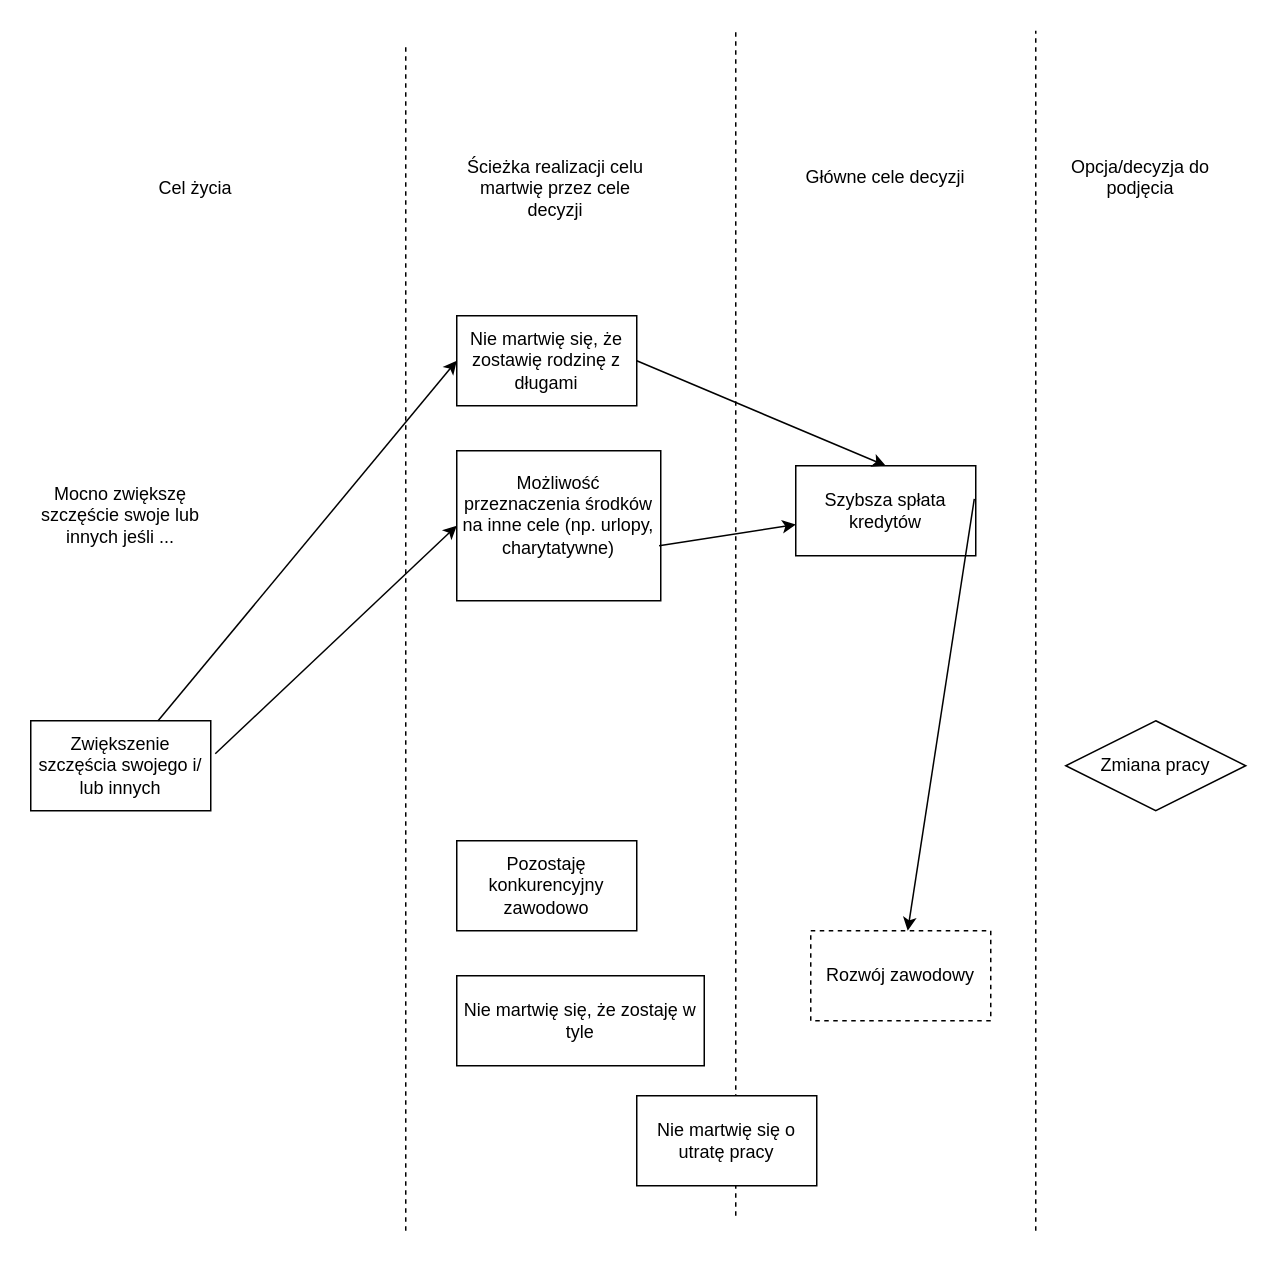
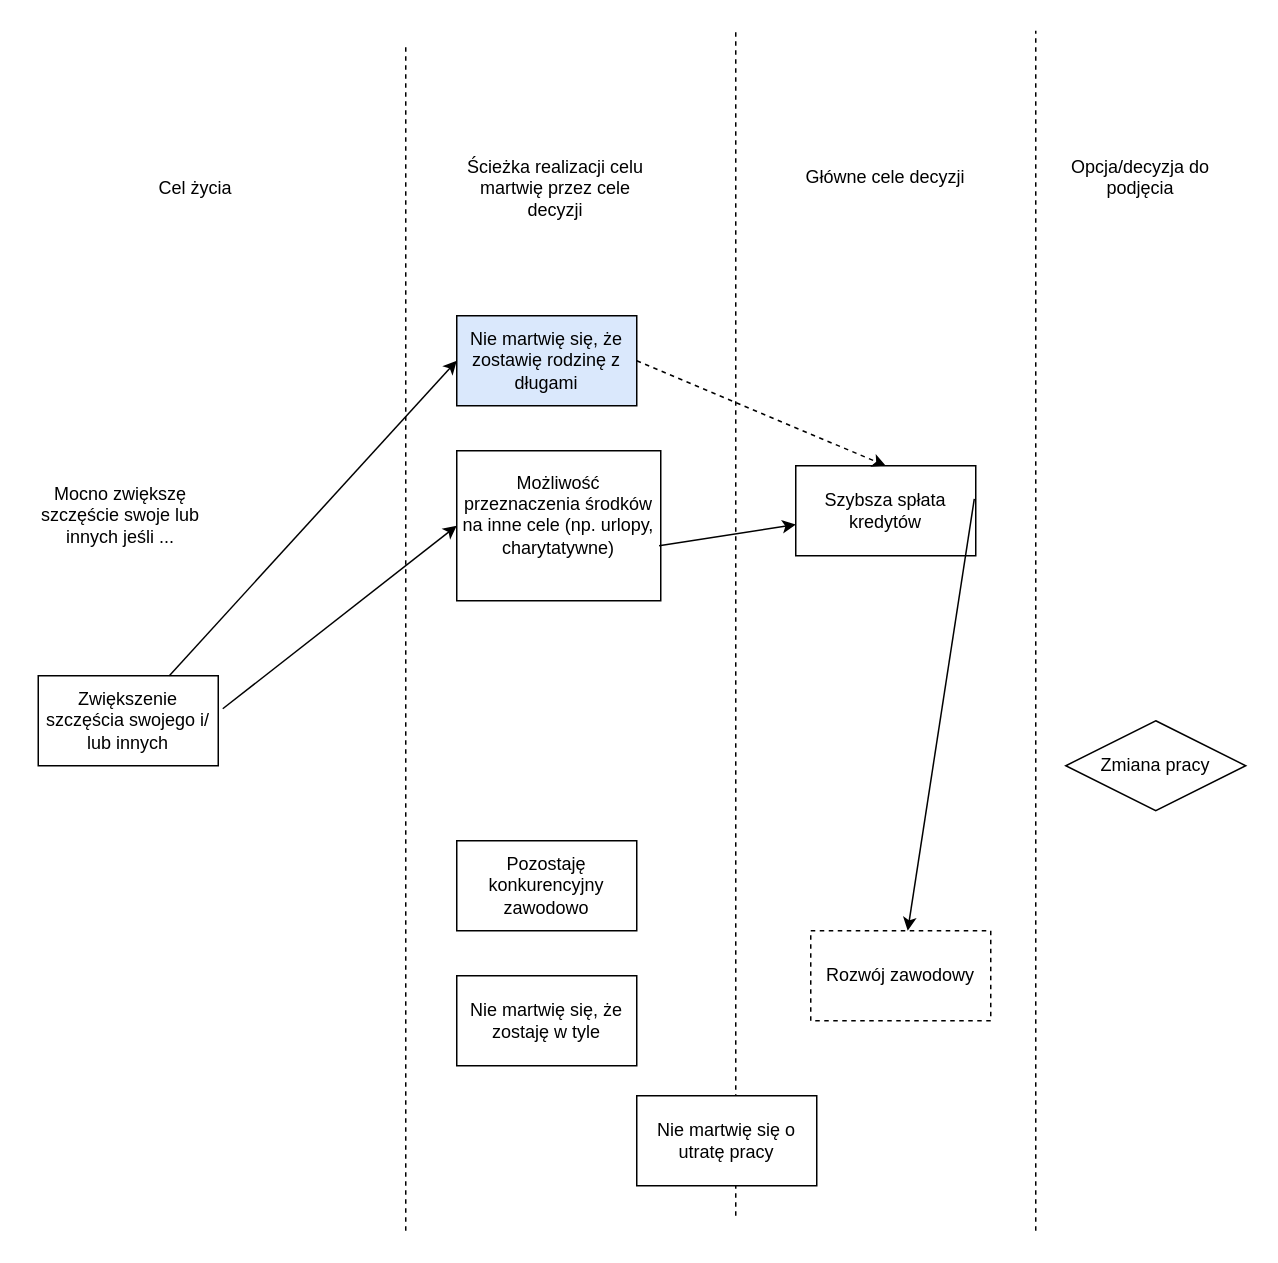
- <mxCell id="7" value="Nie martwię się, że zostawię rodzinę z długami" style="rounded=0;whiteSpace=wrap;html=1;" parent="1" vertex="1"><mxGeometry x="304" y="210" width="120" height="60" as="geometry" /></mxCell>
+ <mxCell id="7" value="Nie martwię się, że zostawię rodzinę z długami" style="rounded=0;whiteSpace=wrap;html=1;fillColor=#dae8fc;" parent="1" vertex="1"><mxGeometry x="304" y="210" width="120" height="60" as="geometry" /></mxCell>
- <mxCell id="18" value="" style="endArrow=classic;html=1;exitX=1;exitY=0.5;exitDx=0;exitDy=0;entryX=0.5;entryY=0;entryDx=0;entryDy=0;" edge="1" parent="1" source="7" target="5"><mxGeometry width="50" height="50" relative="1" as="geometry"><mxPoint x="500" y="310" as="sourcePoint" /><mxPoint x="550" y="260" as="targetPoint" /></mxGeometry></mxCell>
+ <mxCell id="18" value="" style="endArrow=classic;html=1;exitX=1;exitY=0.5;exitDx=0;exitDy=0;entryX=0.5;entryY=0;entryDx=0;entryDy=0;dashed=1;" edge="1" parent="1" source="7" target="5"><mxGeometry width="50" height="50" relative="1" as="geometry"><mxPoint x="500" y="310" as="sourcePoint" /><mxPoint x="550" y="260" as="targetPoint" /></mxGeometry></mxCell>
- <mxCell id="3" value="&lt;div&gt;Zwiększenie szczęścia swojego i/&lt;/div&gt;&lt;div&gt;lub innych&lt;/div&gt;" style="rounded=0;whiteSpace=wrap;html=1;" parent="1" vertex="1"><mxGeometry x="20" y="480" width="120" height="60" as="geometry" /></mxCell>
+ <mxCell id="3" value="&lt;div&gt;Zwiększenie szczęścia swojego i/&lt;/div&gt;&lt;div&gt;lub innych&lt;/div&gt;" style="rounded=0;whiteSpace=wrap;html=1;" parent="1" vertex="1"><mxGeometry x="25" y="450" width="120" height="60" as="geometry" /></mxCell>
- <mxCell id="21" value="&lt;div&gt;Nie martwię się, że zostaję w tyle&lt;/div&gt;" style="rounded=0;whiteSpace=wrap;html=1;" vertex="1" parent="1"><mxGeometry x="304" y="650" width="165" height="60" as="geometry" /></mxCell>
+ <mxCell id="21" value="&lt;div&gt;Nie martwię się, że zostaję w tyle&lt;/div&gt;" style="rounded=0;whiteSpace=wrap;html=1;" vertex="1" parent="1"><mxGeometry x="304" y="650" width="120" height="60" as="geometry" /></mxCell>
